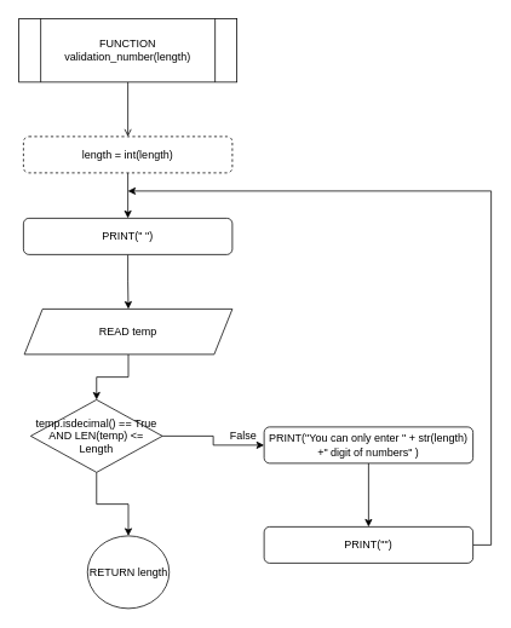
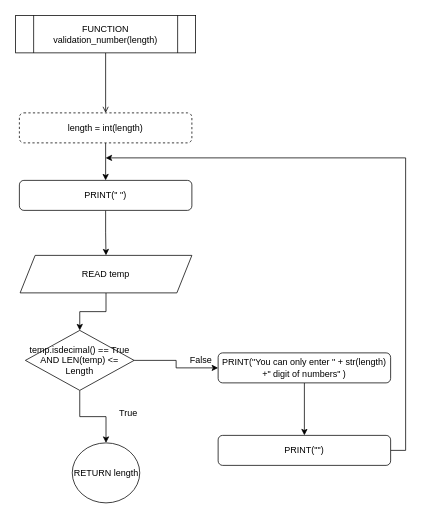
- <mxCell id="3" value="FUNCTION validation_number(length)" style="shape=process;whiteSpace=wrap;html=1;backgroundOutline=1;" vertex="1" parent="1"><mxGeometry x="20" y="20" width="240" height="70" as="geometry" /></mxCell>
+ <mxCell id="3" value="FUNCTION validation_number(length)" style="shape=process;whiteSpace=wrap;html=1;backgroundOutline=1;" vertex="1" parent="1"><mxGeometry x="20" y="20" width="240" height="50" as="geometry" /></mxCell>
+ <mxCell id="18" value="True" style="text;html=1;align=center;verticalAlign=middle;resizable=0;points=[];autosize=1;strokeColor=none;" vertex="1" parent="1"><mxGeometry x="150" y="540" width="40" height="20" as="geometry" /></mxCell>
